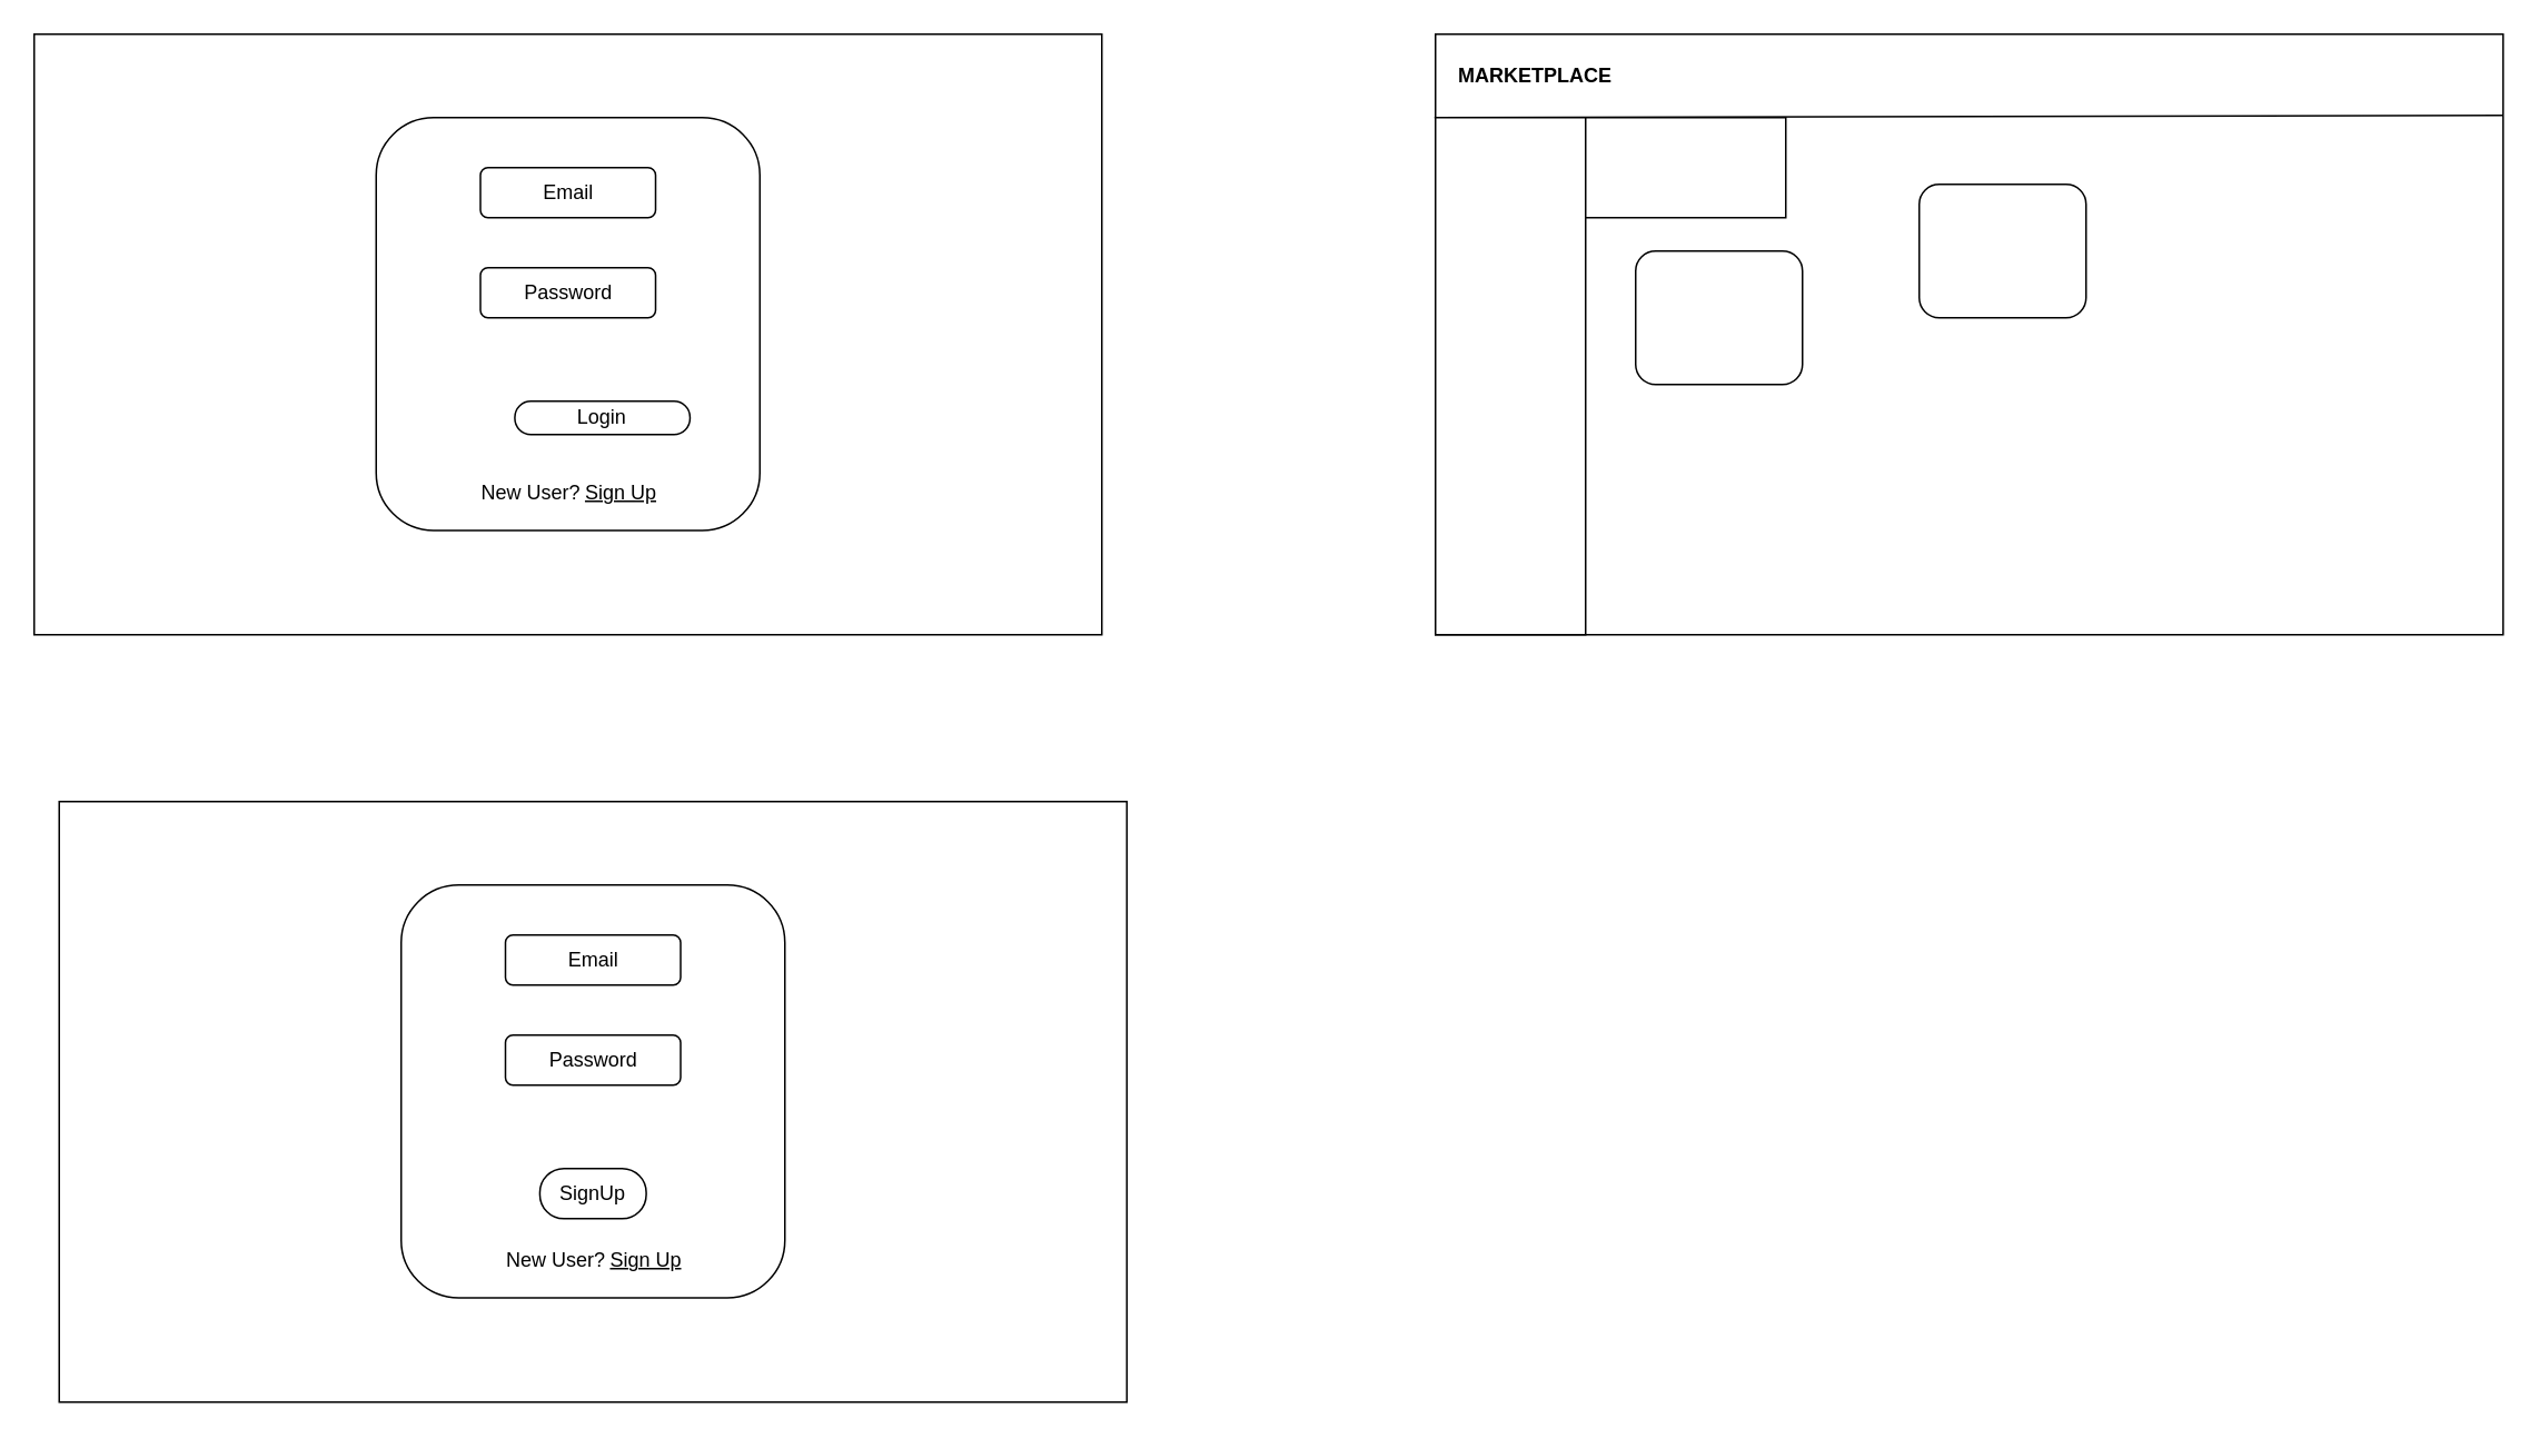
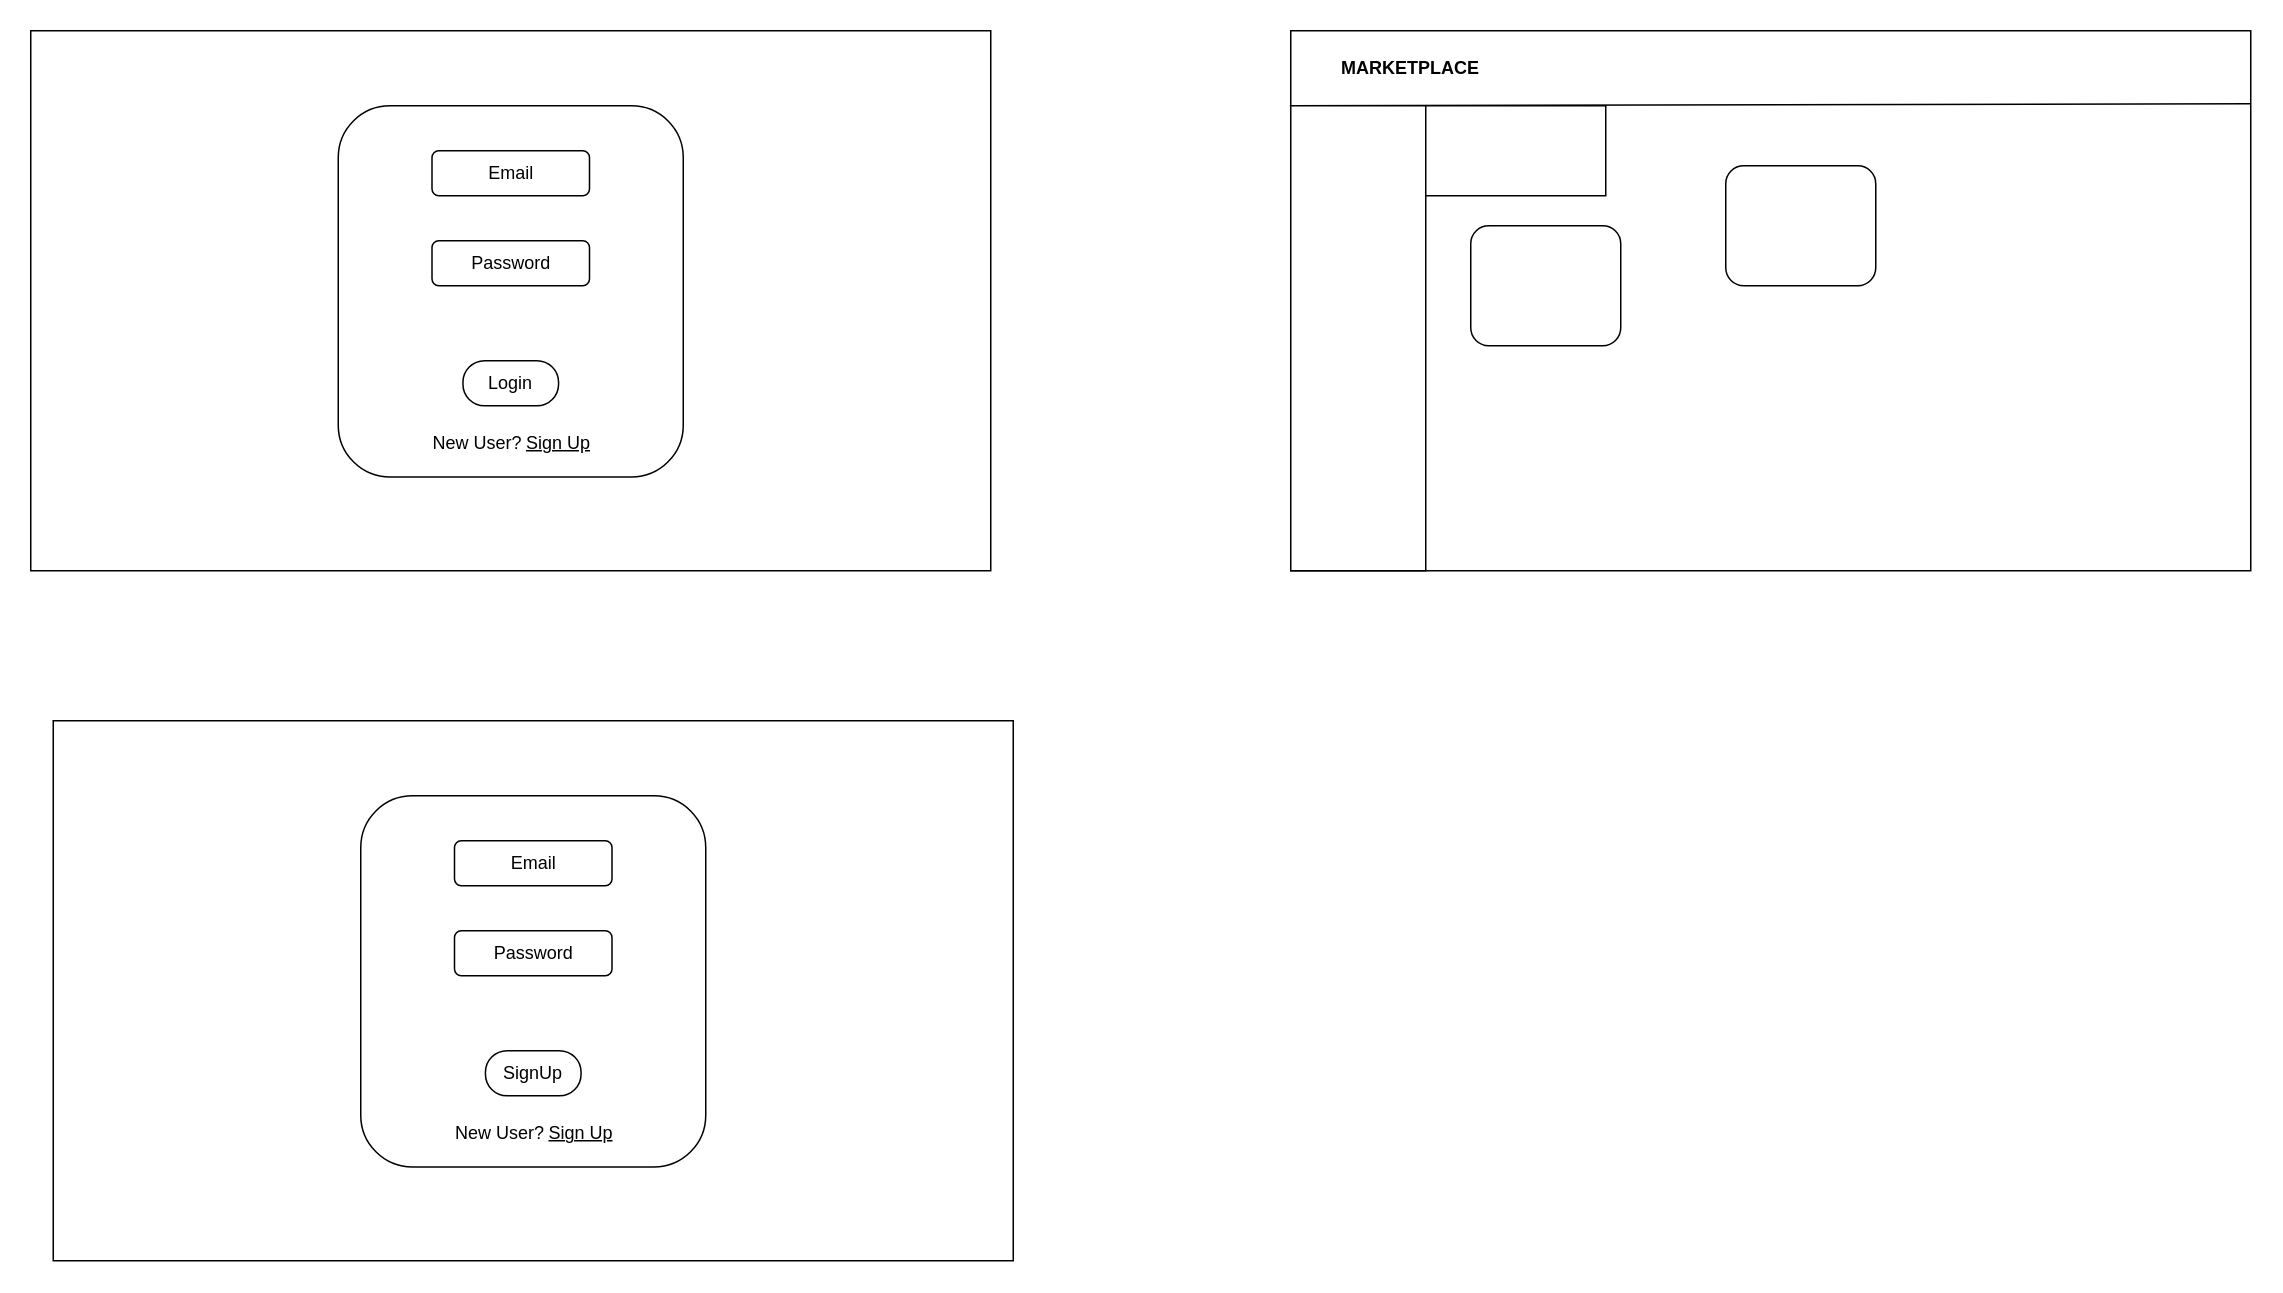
- <mxCell id="3" value="MARKETPLACE" style="text;html=1;align=center;verticalAlign=middle;whiteSpace=wrap;rounded=0;fontSize=12;fontStyle=1" parent="1" vertex="1"><mxGeometry x="860" y="30" width="120" height="30" as="geometry" /></mxCell>
+ <mxCell id="3" value="MARKETPLACE" style="text;html=1;align=center;verticalAlign=middle;whiteSpace=wrap;rounded=0;fontSize=12;fontStyle=1" parent="1" vertex="1"><mxGeometry x="880" y="30" width="120" height="30" as="geometry" /></mxCell>
- <mxCell id="14" value="Login" style="rounded=1;whiteSpace=wrap;html=1;labelBorderColor=none;arcSize=48;fillColor=light-dark(#FFFFFF,#3399FF);" vertex="1" parent="1"><mxGeometry x="308.13" y="240" width="105" height="20" as="geometry" /></mxCell>
+ <mxCell id="14" value="Login" style="rounded=1;whiteSpace=wrap;html=1;labelBorderColor=none;arcSize=48;fillColor=light-dark(#FFFFFF,#3399FF);" vertex="1" parent="1"><mxGeometry x="308.13" y="240" width="63.75" height="30" as="geometry" /></mxCell>
